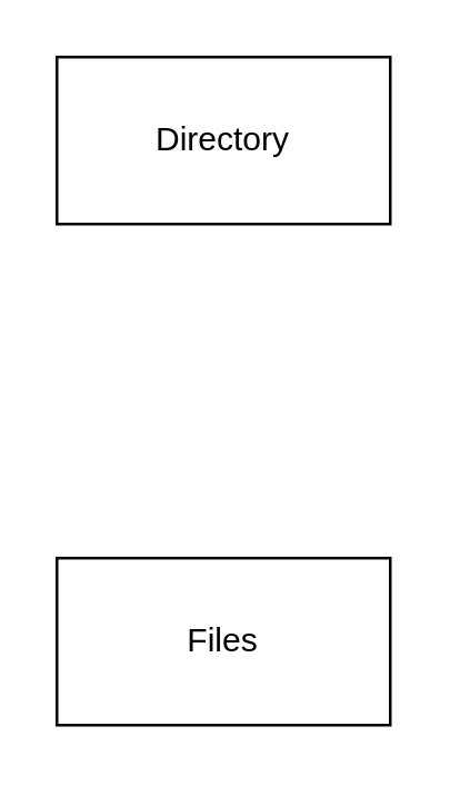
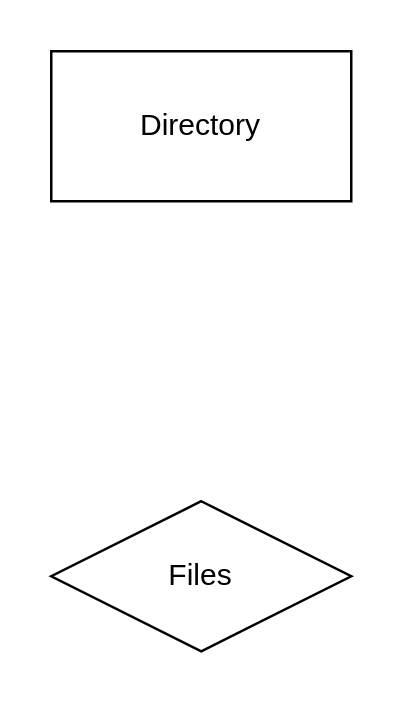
- <mxCell id="2" value="Files" style="rounded=0;whiteSpace=wrap;html=1;" vertex="1" parent="1"><mxGeometry x="20" y="200" width="120" height="60" as="geometry" /></mxCell>
+ <mxCell id="2" value="Files" style="rhombus;whiteSpace=wrap;html=1;" vertex="1" parent="1"><mxGeometry x="20" y="200" width="120" height="60" as="geometry" /></mxCell>
